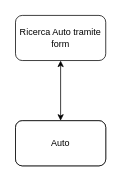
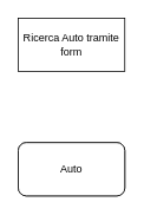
- <mxCell id="4" value="Ricerca Auto tramite form" style="whiteSpace=wrap;html=1;rounded=1;" parent="1" vertex="1"><mxGeometry x="20" y="20" width="120" height="60" as="geometry" /></mxCell>
+ <mxCell id="4" value="Ricerca Auto tramite form" style="whiteSpace=wrap;html=1;rounded=0;" parent="1" vertex="1"><mxGeometry x="20" y="20" width="120" height="60" as="geometry" /></mxCell>
- <mxCell id="5" value="" style="endArrow=classic;startArrow=classic;html=1;entryX=0.5;entryY=1;entryDx=0;entryDy=0;" parent="1" source="3" target="4" edge="1"><mxGeometry width="50" height="50" relative="1" as="geometry"><mxPoint x="-350" y="250" as="sourcePoint" /><mxPoint x="-300" y="200" as="targetPoint" /></mxGeometry></mxCell>
